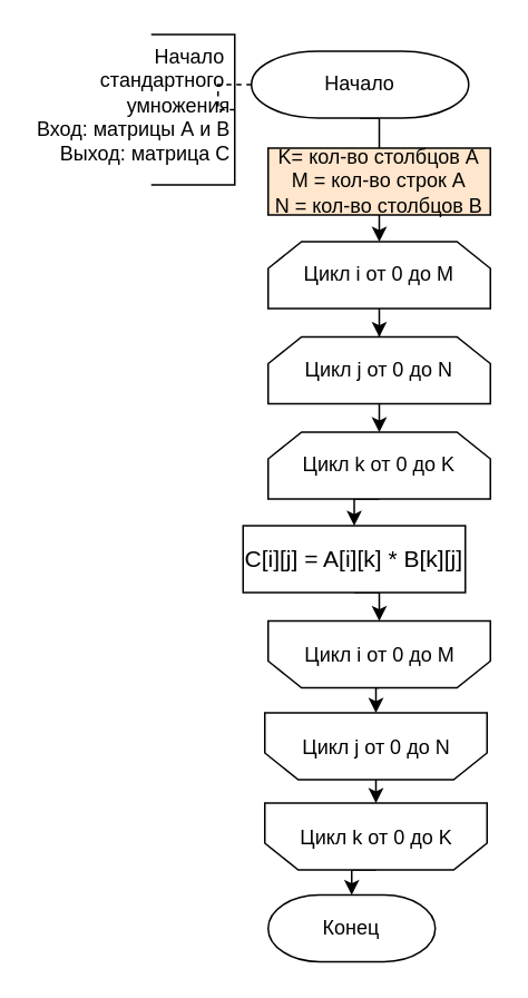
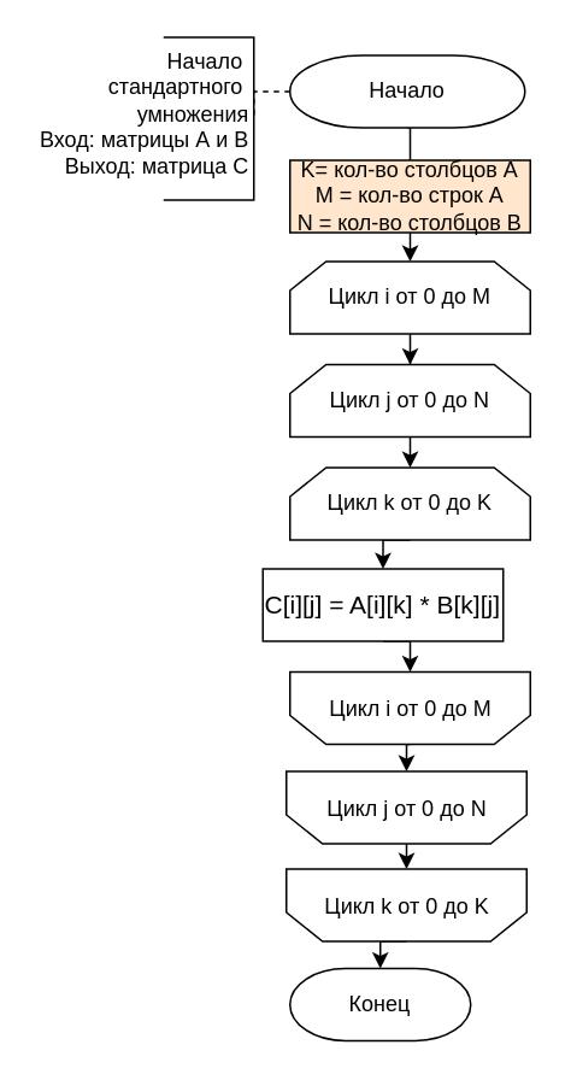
- <mxCell id="4" value="Начало" style="strokeWidth=1;html=1;shape=mxgraph.flowchart.terminator;whiteSpace=wrap;" parent="1" vertex="1"><mxGeometry x="150" y="30" width="130" height="40" as="geometry" /></mxCell>
+ <mxCell id="4" value="Начало" style="strokeWidth=1;html=1;shape=mxgraph.flowchart.terminator;whiteSpace=wrap;" parent="1" vertex="1"><mxGeometry x="160" y="30" width="130" height="40" as="geometry" /></mxCell>
